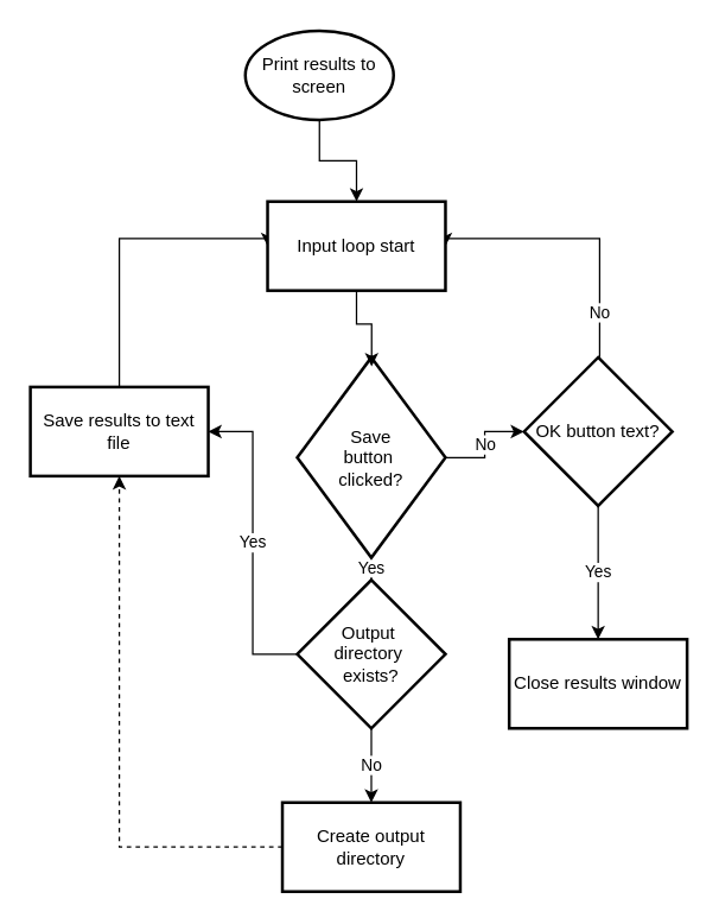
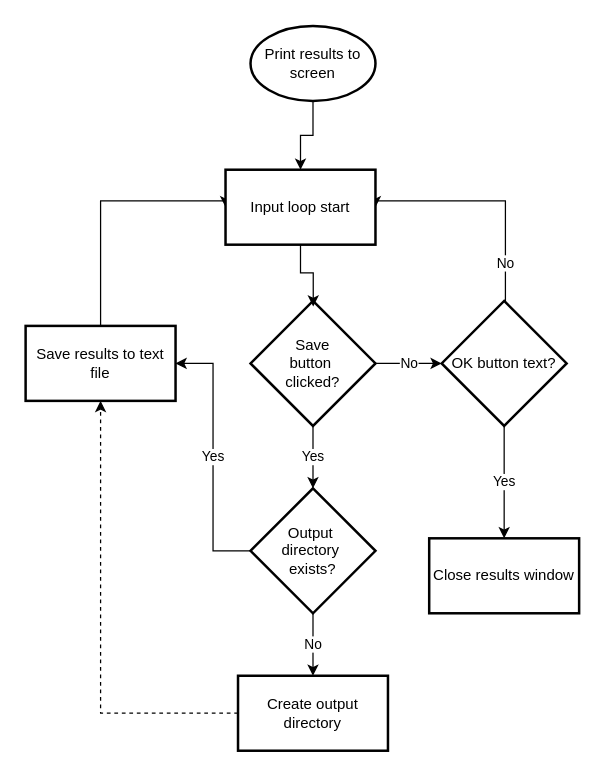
- <mxCell id="3" value="Print results to screen" style="strokeWidth=2;html=1;shape=mxgraph.flowchart.start_1;whiteSpace=wrap;" vertex="1" parent="1"><mxGeometry x="165" y="20" width="100" height="60" as="geometry" /></mxCell>
+ <mxCell id="3" value="Print results to screen" style="strokeWidth=2;html=1;shape=mxgraph.flowchart.start_1;whiteSpace=wrap;" vertex="1" parent="1"><mxGeometry x="200" y="20" width="100" height="60" as="geometry" /></mxCell>
- <mxCell id="6" value="Save&lt;div&gt;button&amp;nbsp;&lt;/div&gt;&lt;div&gt;clicked?&lt;/div&gt;" style="rhombus;whiteSpace=wrap;html=1;strokeWidth=2;" vertex="1" parent="1"><mxGeometry x="200" y="240" width="100" height="135" as="geometry" /></mxCell>
+ <mxCell id="6" value="Save&lt;div&gt;button&amp;nbsp;&lt;/div&gt;&lt;div&gt;clicked?&lt;/div&gt;" style="rhombus;whiteSpace=wrap;html=1;strokeWidth=2;" vertex="1" parent="1"><mxGeometry x="200" y="240" width="100" height="100" as="geometry" /></mxCell>
